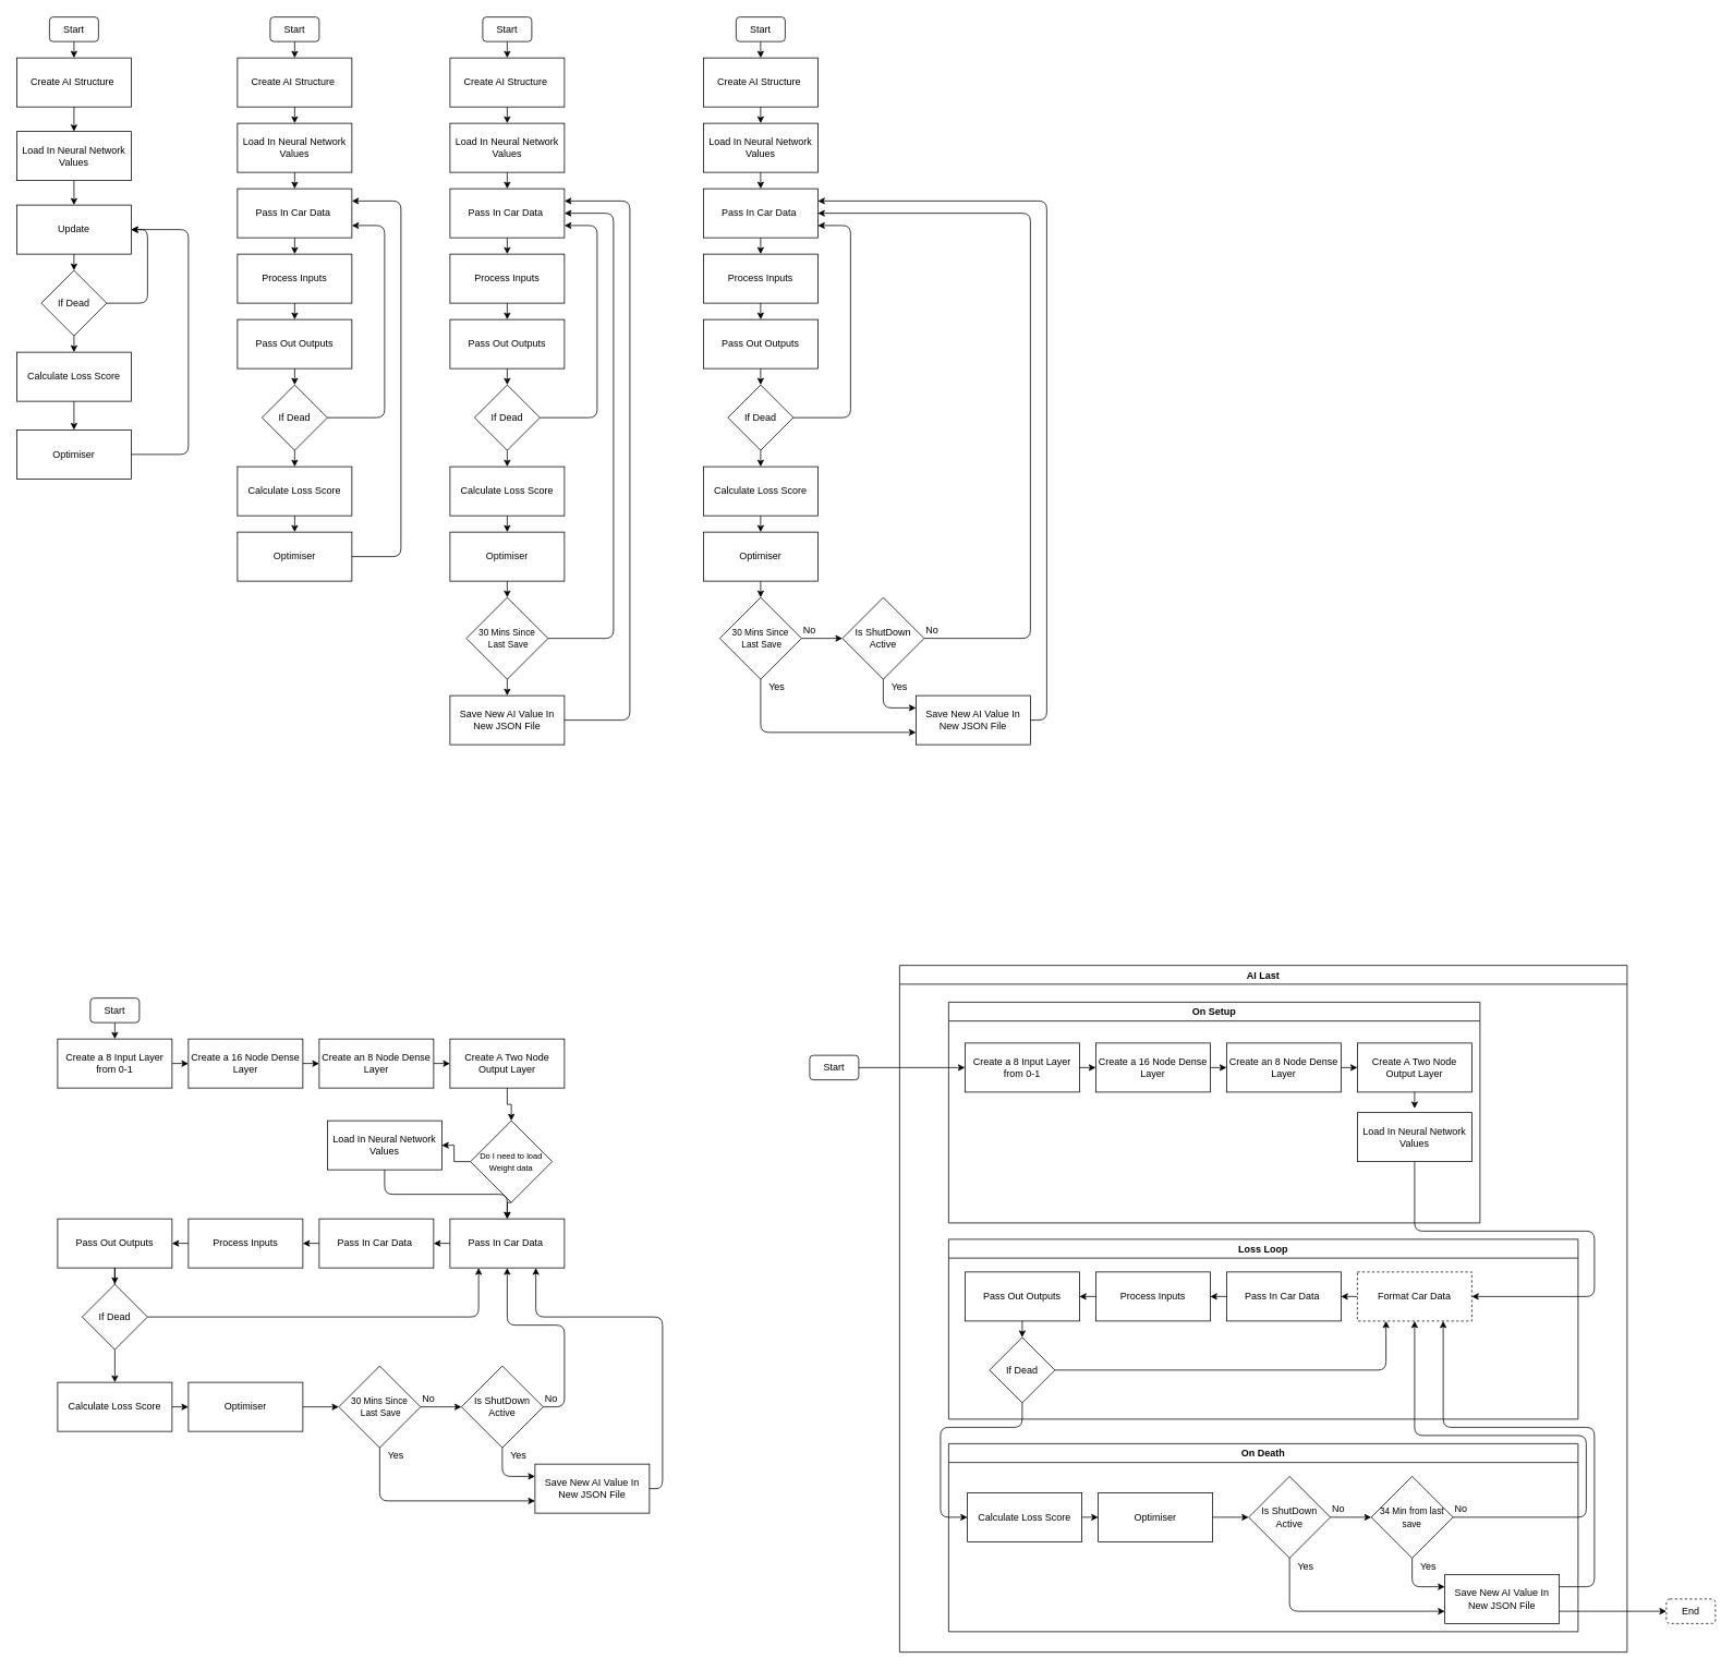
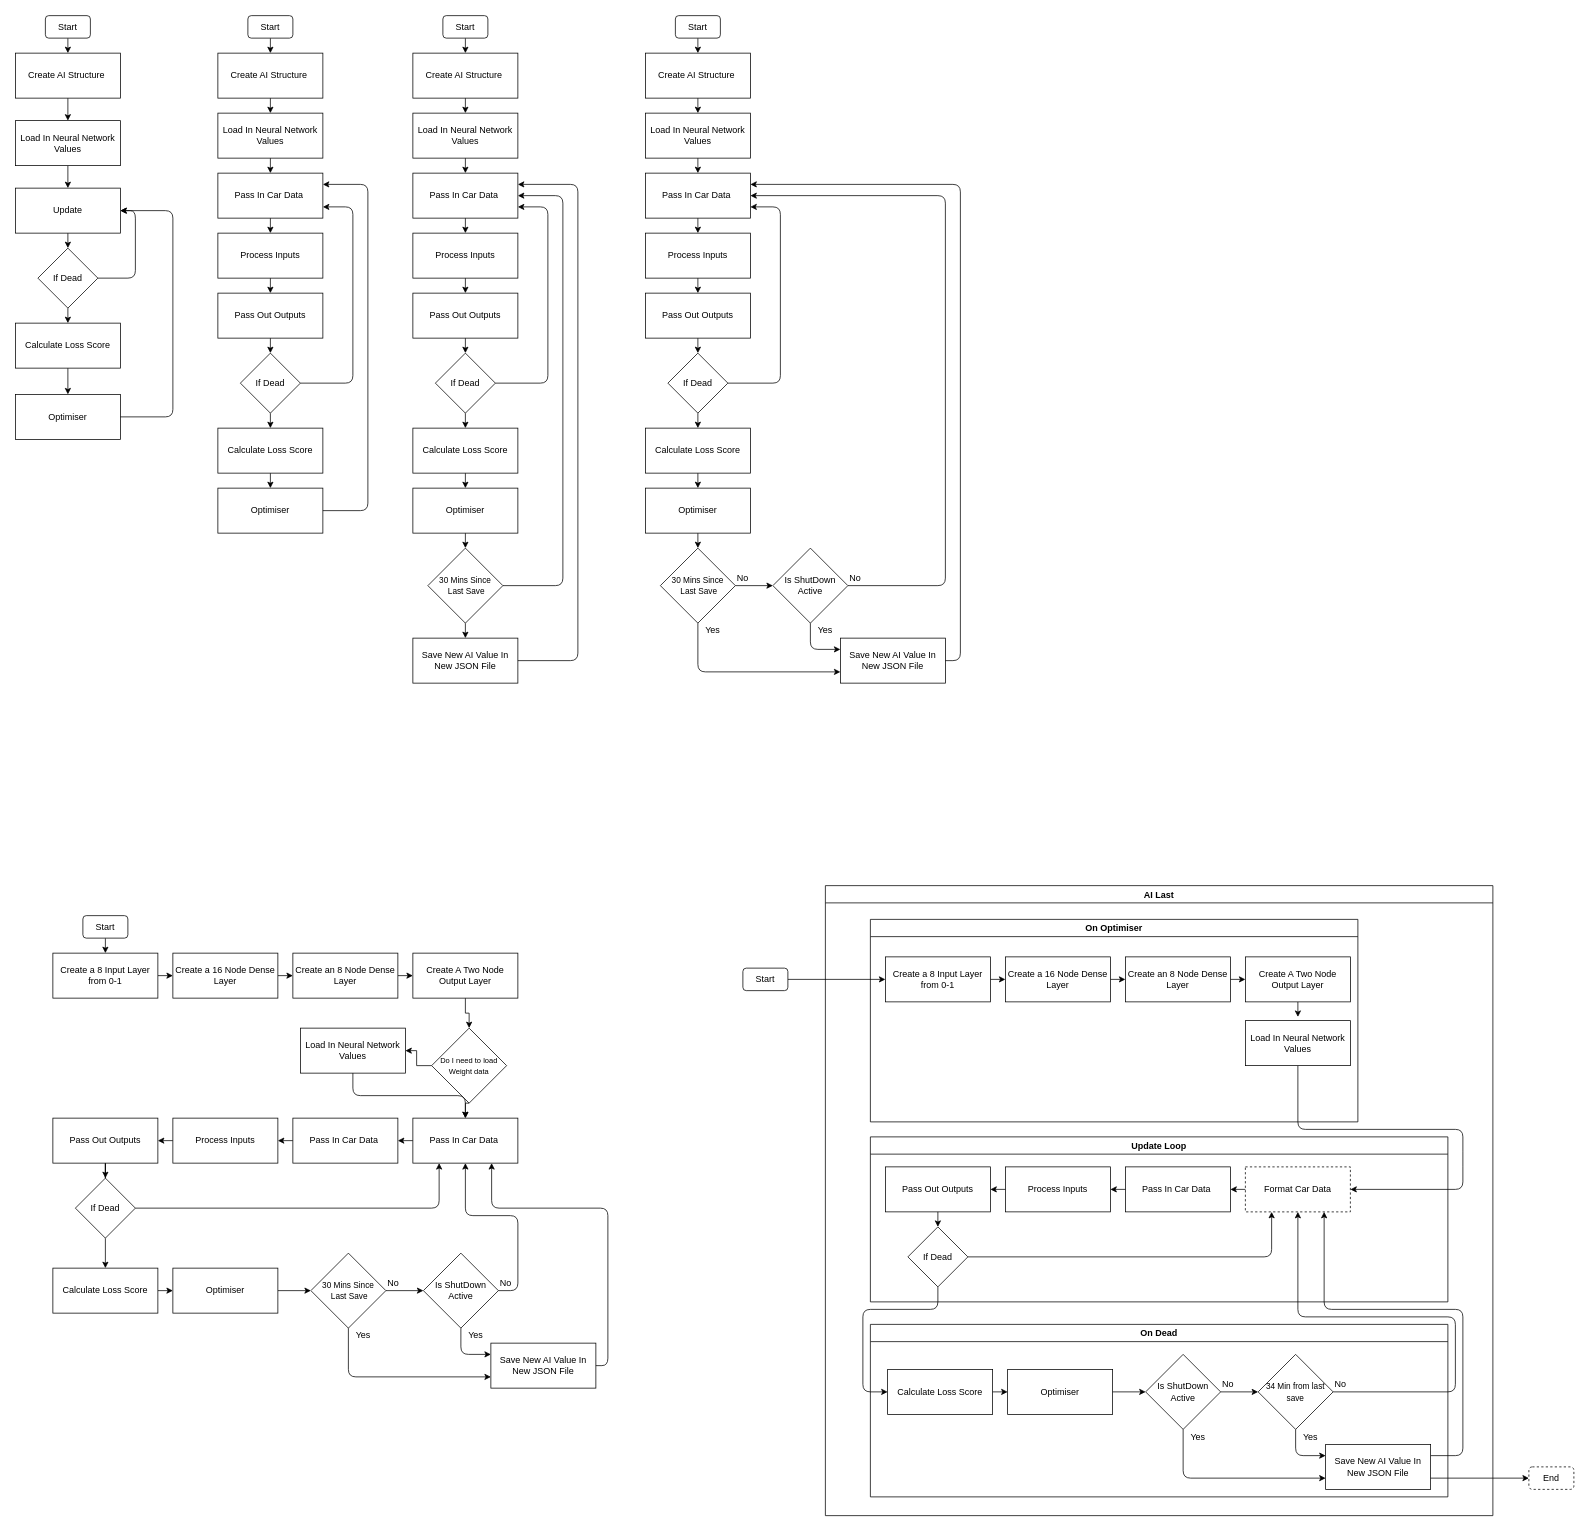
- <mxCell id="147" value="On Setup" style="swimlane;" parent="1" vertex="1"><mxGeometry x="1160" y="1225" width="650" height="270" as="geometry" /></mxCell>
+ <mxCell id="147" value="On Optimiser" style="swimlane;" parent="1" vertex="1"><mxGeometry x="1160" y="1225" width="650" height="270" as="geometry" /></mxCell>
- <mxCell id="149" value="Loss Loop" style="swimlane;" parent="1" vertex="1"><mxGeometry x="1160" y="1515" width="770" height="220" as="geometry" /></mxCell>
+ <mxCell id="149" value="Update Loop" style="swimlane;" parent="1" vertex="1"><mxGeometry x="1160" y="1515" width="770" height="220" as="geometry" /></mxCell>
- <mxCell id="161" value="On Death" style="swimlane;" parent="1" vertex="1"><mxGeometry x="1160" y="1765" width="770" height="230" as="geometry"><mxRectangle x="860" y="1780" width="90" height="23" as="alternateBounds" /></mxGeometry></mxCell>
+ <mxCell id="161" value="On Dead" style="swimlane;" parent="1" vertex="1"><mxGeometry x="1160" y="1765" width="770" height="230" as="geometry"><mxRectangle x="860" y="1780" width="90" height="23" as="alternateBounds" /></mxGeometry></mxCell>
